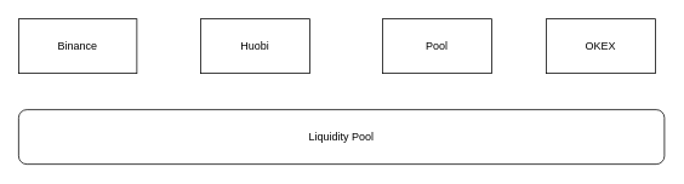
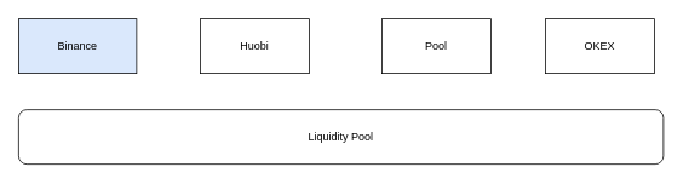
- <mxCell id="2" value="Binance" style="rounded=0;whiteSpace=wrap;html=1;" vertex="1" parent="1"><mxGeometry x="20" y="20" width="130" height="60" as="geometry" /></mxCell>
+ <mxCell id="2" value="Binance" style="rounded=0;whiteSpace=wrap;html=1;fillColor=#dae8fc;" vertex="1" parent="1"><mxGeometry x="20" y="20" width="130" height="60" as="geometry" /></mxCell>
